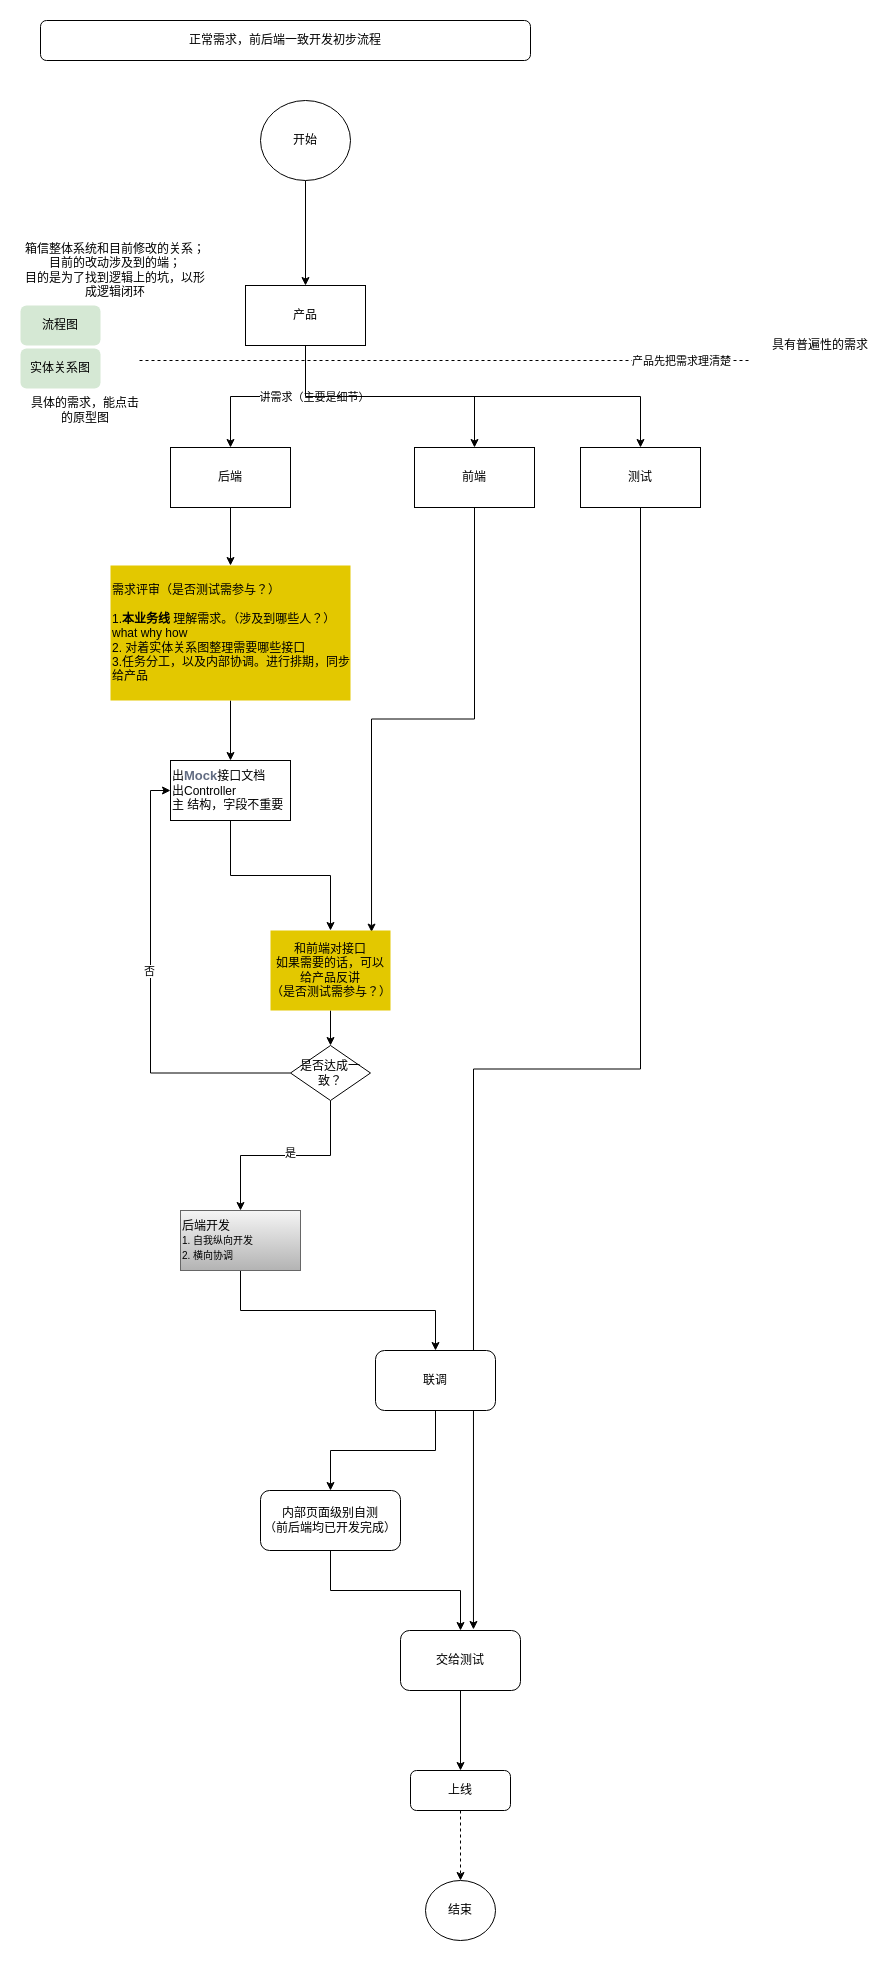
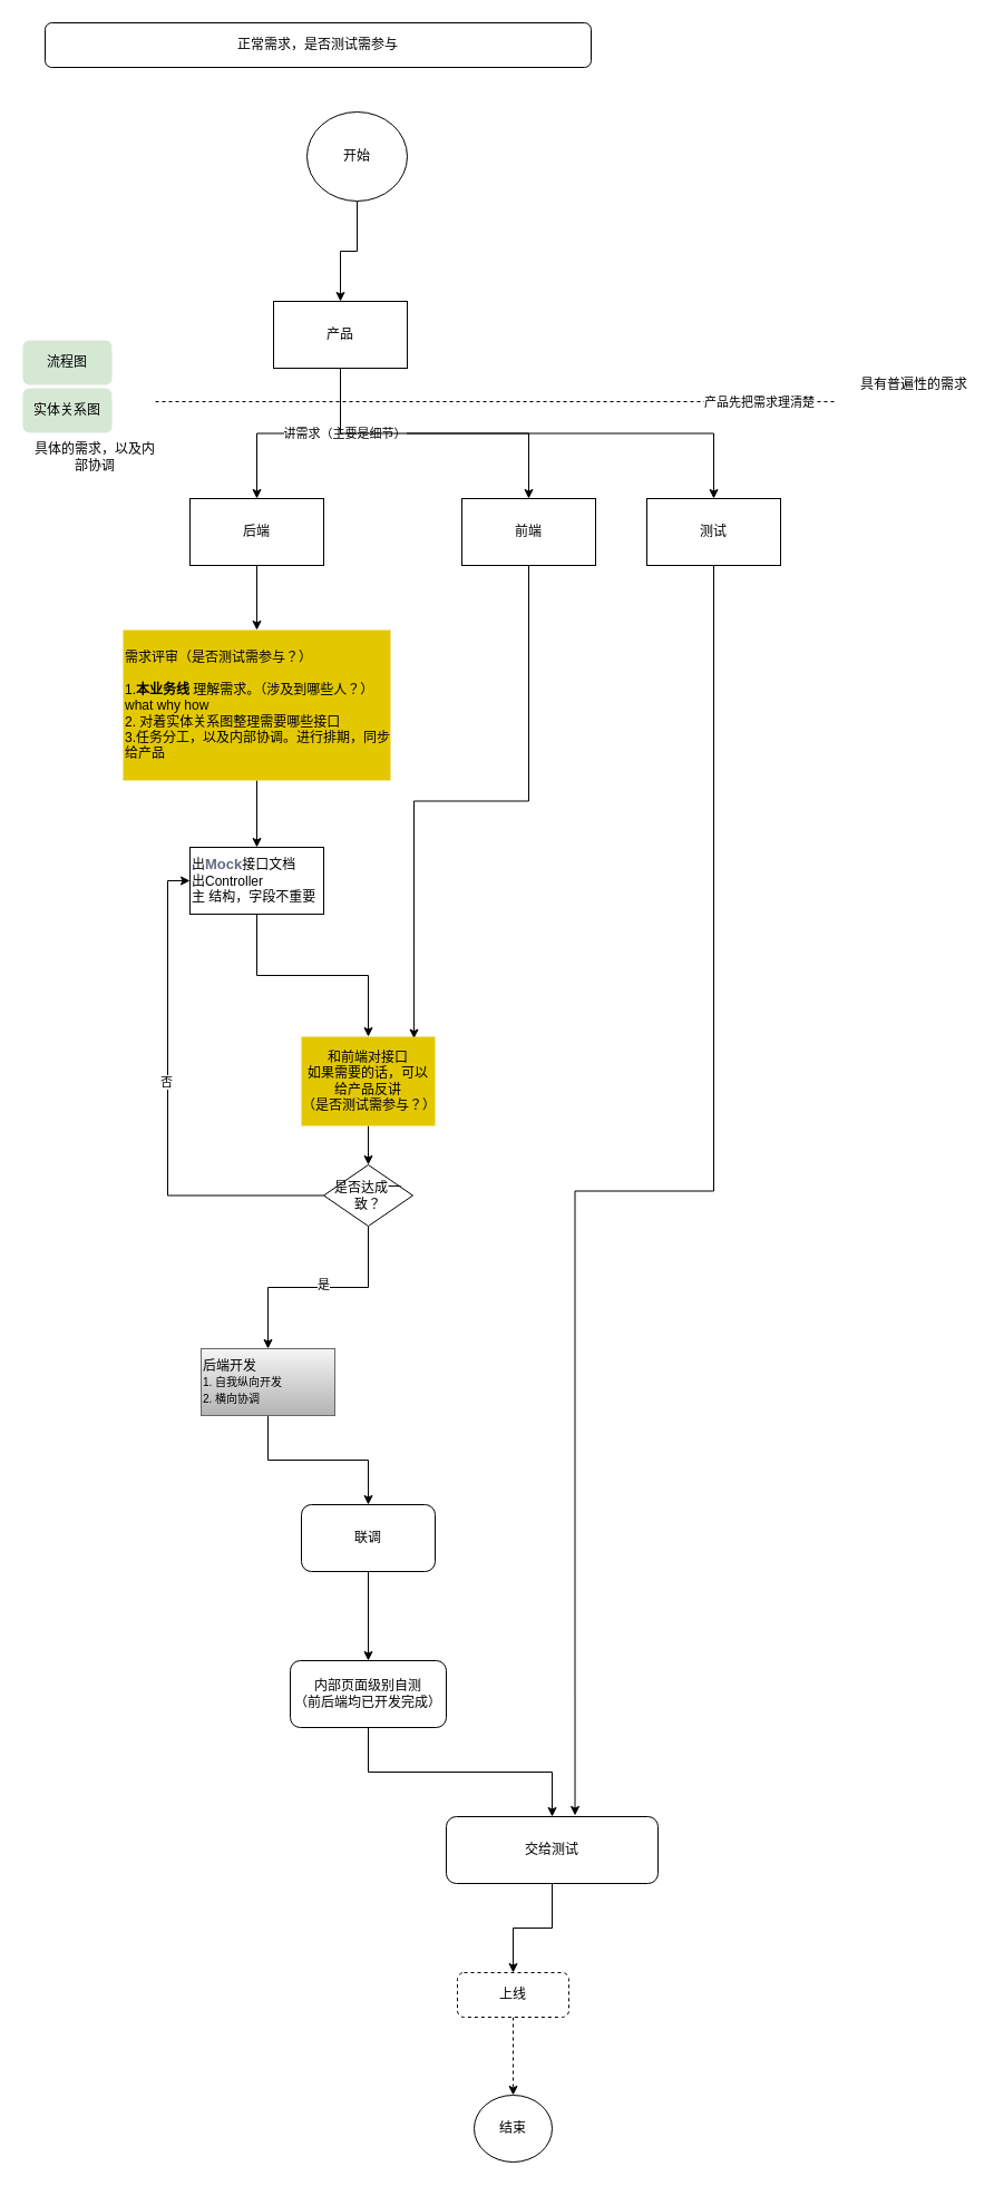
- <mxCell id="41" value="正常需求，前后端一致开发初步流程" style="rounded=1;whiteSpace=wrap;html=1;" vertex="1" parent="1"><mxGeometry x="40" y="20" width="490" height="40" as="geometry" /></mxCell>
+ <mxCell id="41" value="正常需求，是否测试需参与" style="rounded=1;whiteSpace=wrap;html=1;" vertex="1" parent="1"><mxGeometry x="40" y="20" width="490" height="40" as="geometry" /></mxCell>
- <mxCell id="3" value="开始" style="ellipse;whiteSpace=wrap;html=1;" vertex="1" parent="1"><mxGeometry x="260" y="100" width="90" height="80" as="geometry" /></mxCell>
+ <mxCell id="3" value="开始" style="ellipse;whiteSpace=wrap;html=1;" vertex="1" parent="1"><mxGeometry x="275" y="100" width="90" height="80" as="geometry" /></mxCell>
- <mxCell id="22" value="箱信整体系统和目前修改的关系；目前的改动涉及到的端；&lt;br&gt;目的是为了找到逻辑上的坑，以形成逻辑闭环" style="text;html=1;strokeColor=none;fillColor=none;align=center;verticalAlign=middle;whiteSpace=wrap;rounded=0;" vertex="1" parent="1"><mxGeometry x="20" y="250" width="190" height="40" as="geometry" /></mxCell>
- <mxCell id="8" value="产品" style="whiteSpace=wrap;html=1;" vertex="1" parent="1"><mxGeometry x="245" y="285" width="120" height="60" as="geometry" /></mxCell>
+ <mxCell id="8" value="产品" style="whiteSpace=wrap;html=1;" vertex="1" parent="1"><mxGeometry x="245" y="270" width="120" height="60" as="geometry" /></mxCell>
- <mxCell id="23" value="具体的需求，能点击的原型图" style="text;html=1;strokeColor=none;fillColor=none;align=center;verticalAlign=middle;whiteSpace=wrap;rounded=0;" vertex="1" parent="1"><mxGeometry y="400" width="110" height="20" as="geometry" x="30" /></mxCell>
+ <mxCell id="23" value="具体的需求，以及内部协调" style="text;html=1;strokeColor=none;fillColor=none;align=center;verticalAlign=middle;whiteSpace=wrap;rounded=0;" vertex="1" parent="1"><mxGeometry y="400" width="110" height="20" as="geometry" x="30" /></mxCell>
- <mxCell id="36" value="联调" style="rounded=1;whiteSpace=wrap;html=1;" vertex="1" parent="1"><mxGeometry x="375" y="1350" width="120" height="60" as="geometry" /></mxCell>
+ <mxCell id="36" value="联调" style="rounded=1;whiteSpace=wrap;html=1;" vertex="1" parent="1"><mxGeometry x="270" y="1350" width="120" height="60" as="geometry" /></mxCell>
- <mxCell id="40" value="交给测试" style="rounded=1;whiteSpace=wrap;html=1;" vertex="1" parent="1"><mxGeometry x="400" y="1630" width="120" height="60" as="geometry" /></mxCell>
+ <mxCell id="40" value="交给测试" style="rounded=1;whiteSpace=wrap;html=1;" vertex="1" parent="1"><mxGeometry x="400" y="1630" width="190" height="60" as="geometry" /></mxCell>
- <mxCell id="43" value="上线" style="rounded=1;whiteSpace=wrap;html=1;" vertex="1" parent="1"><mxGeometry x="410" y="1770" width="100" height="40" as="geometry" /></mxCell>
+ <mxCell id="43" value="上线" style="rounded=1;whiteSpace=wrap;html=1;dashed=1;" vertex="1" parent="1"><mxGeometry x="410" y="1770" width="100" height="40" as="geometry" /></mxCell>
